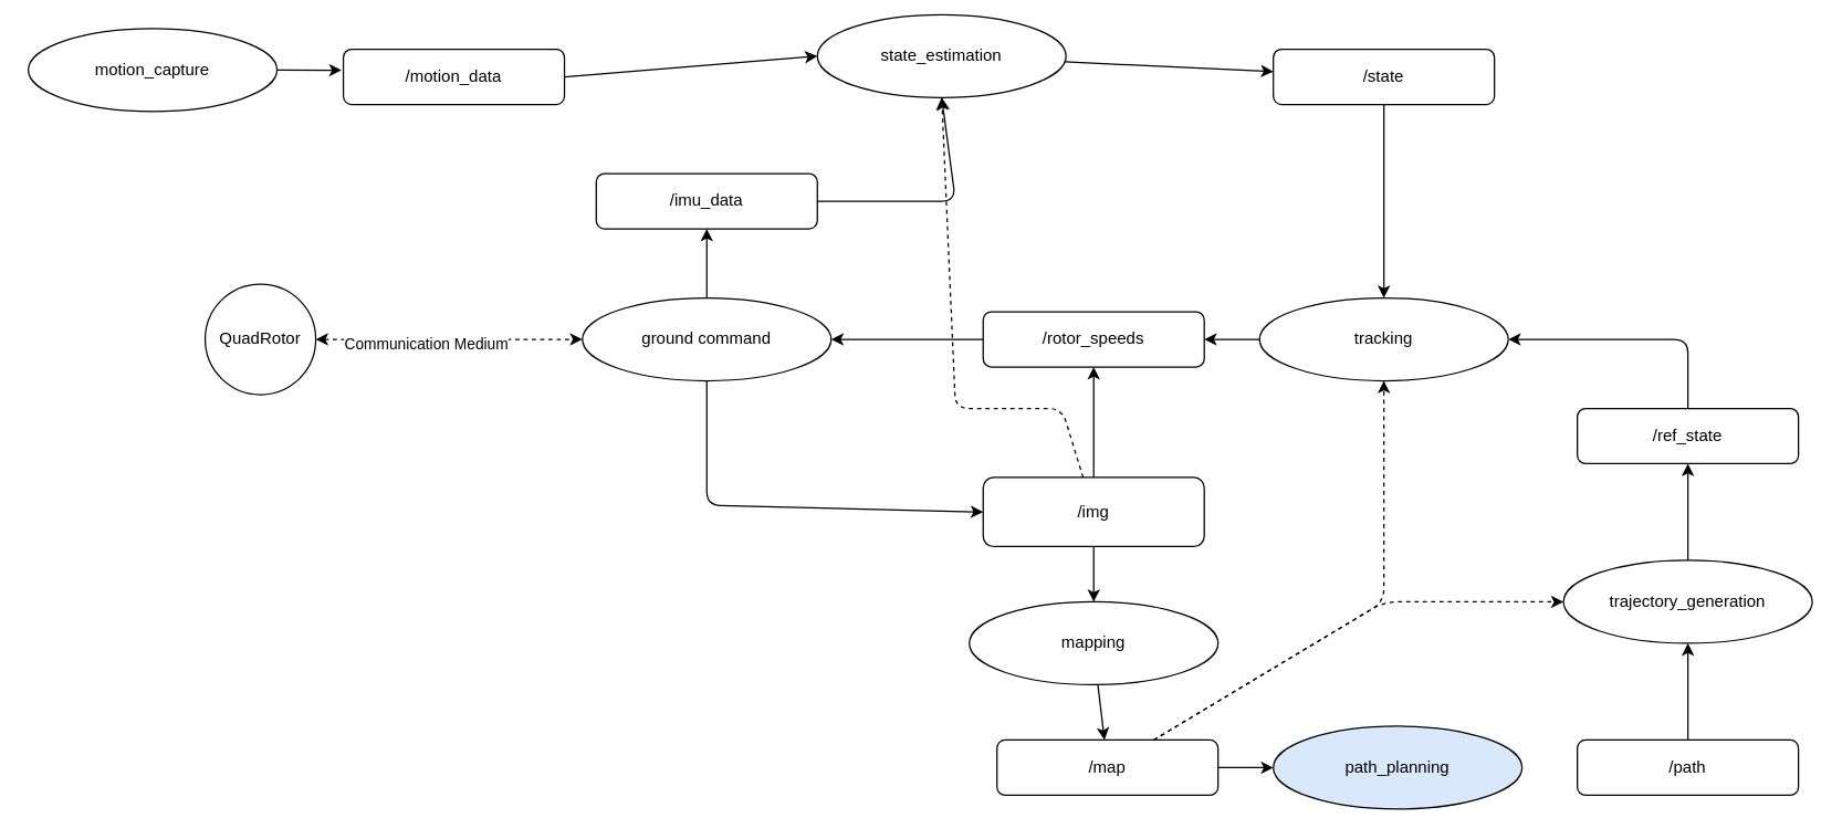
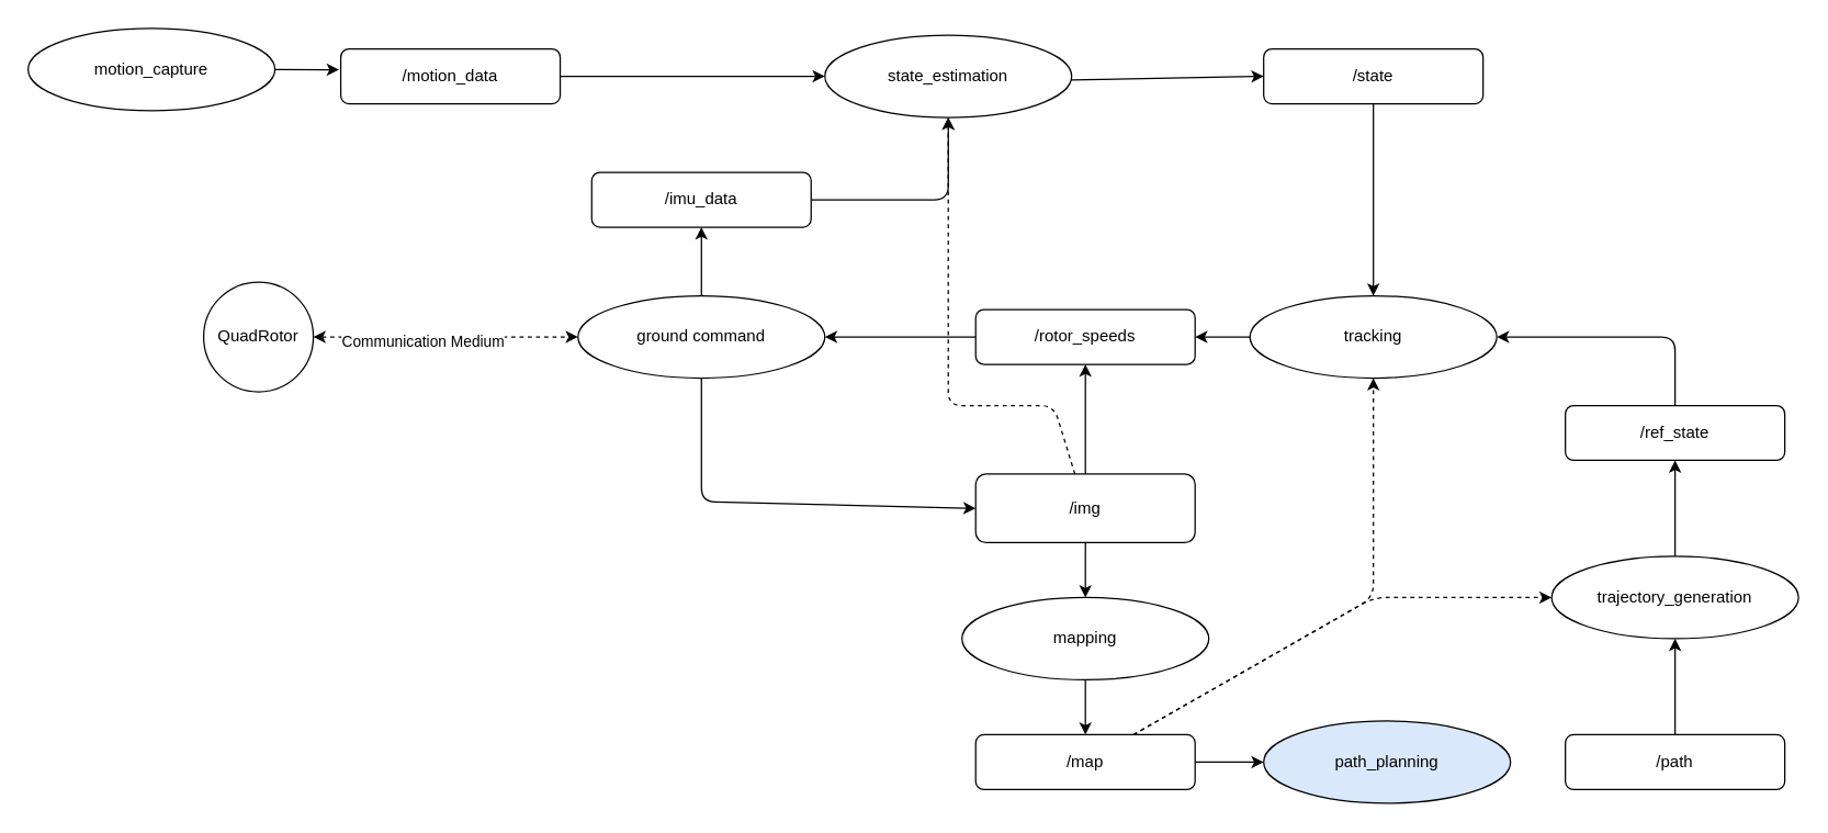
- <mxCell id="26" value="state_estimation" style="ellipse;whiteSpace=wrap;html=1;" parent="1" vertex="1"><mxGeometry x="591" y="10" width="180" height="60" as="geometry" /></mxCell>
+ <mxCell id="26" value="state_estimation" style="ellipse;whiteSpace=wrap;html=1;" parent="1" vertex="1"><mxGeometry x="601" y="25" width="180" height="60" as="geometry" /></mxCell>
- <mxCell id="13" value="/map" style="rounded=1;whiteSpace=wrap;html=1;" parent="1" vertex="1"><mxGeometry x="721" y="535" width="160" height="40" as="geometry" /></mxCell>
+ <mxCell id="13" value="/map" style="rounded=1;whiteSpace=wrap;html=1;" parent="1" vertex="1"><mxGeometry x="711" y="535" width="160" height="40" as="geometry" /></mxCell>
